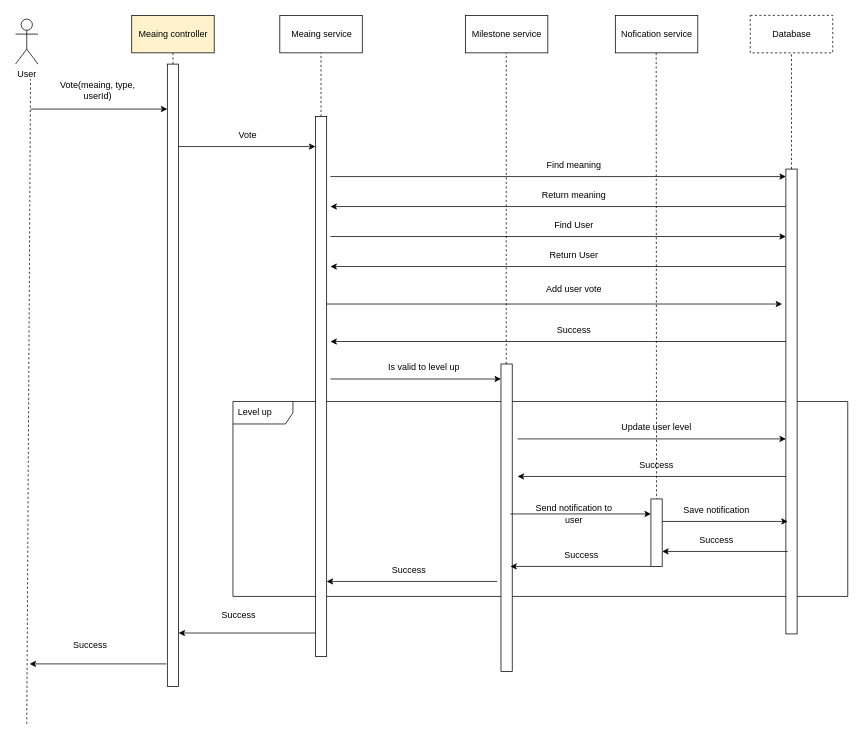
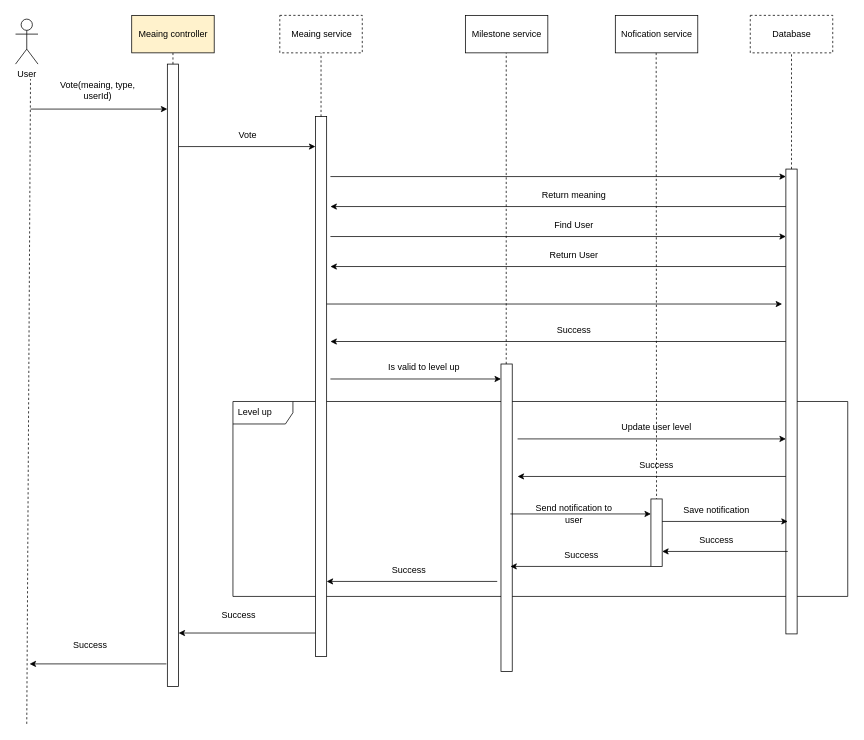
- <mxCell id="10" value="Meaing&amp;nbsp;&lt;span style=&quot;&quot;&gt;service&lt;/span&gt;" style="html=1;" vertex="1" parent="1"><mxGeometry x="372.5" y="20" width="110" height="50" as="geometry" /></mxCell>
+ <mxCell id="10" value="Meaing&amp;nbsp;&lt;span style=&quot;&quot;&gt;service&lt;/span&gt;" style="html=1;dashed=1;" vertex="1" parent="1"><mxGeometry x="372.5" y="20" width="110" height="50" as="geometry" /></mxCell>
- <mxCell id="24" value="Find meaning" style="text;html=1;strokeColor=none;fillColor=none;align=center;verticalAlign=middle;whiteSpace=wrap;rounded=0;" vertex="1" parent="1"><mxGeometry x="710" y="205" width="110" height="30" as="geometry" /></mxCell>
- <mxCell id="32" value="Add user vote" style="text;html=1;strokeColor=none;fillColor=none;align=center;verticalAlign=middle;whiteSpace=wrap;rounded=0;" vertex="1" parent="1"><mxGeometry x="710" y="370" width="110" height="30" as="geometry" /></mxCell>
